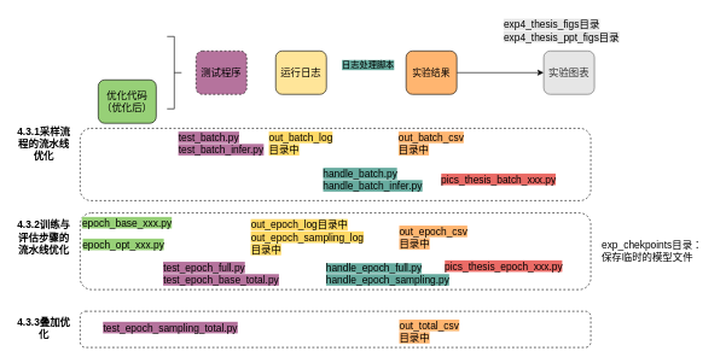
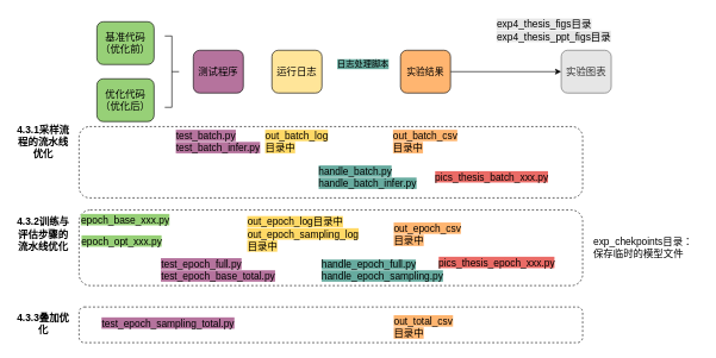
+ <mxCell id="5" value="&lt;font style=&quot;font-size: 14px&quot;&gt;基准代码&lt;br&gt;（优化前）&lt;/font&gt;" style="rounded=1;whiteSpace=wrap;html=1;fillColor=#97D077;" parent="1" vertex="1"><mxGeometry x="135" y="30" width="80" height="60" as="geometry" /></mxCell>
- <mxCell id="7" value="&lt;font style=&quot;font-size: 14px&quot;&gt;测试程序&lt;/font&gt;" style="rounded=1;whiteSpace=wrap;html=1;fillColor=#B5739D;dashed=1;" parent="1" vertex="1"><mxGeometry x="270" y="70" width="70" height="60" as="geometry" /></mxCell>
+ <mxCell id="7" value="&lt;font style=&quot;font-size: 14px&quot;&gt;测试程序&lt;/font&gt;" style="rounded=1;whiteSpace=wrap;html=1;fillColor=#B5739D;" parent="1" vertex="1"><mxGeometry x="270" y="70" width="70" height="60" as="geometry" /></mxCell>
- <mxCell id="11" value="&lt;font style=&quot;font-size: 14px&quot;&gt;实验图表&lt;/font&gt;" style="rounded=1;whiteSpace=wrap;html=1;strokeColor=#666666;fontColor=#333333;fillColor=#E6E6E6;" parent="1" vertex="1"><mxGeometry x="750" y="70" width="70" height="60" as="geometry" /></mxCell>
+ <mxCell id="11" value="&lt;font style=&quot;font-size: 14px&quot;&gt;实验图表&lt;/font&gt;" style="rounded=1;whiteSpace=wrap;html=1;strokeColor=#666666;fontColor=#333333;fillColor=#E6E6E6;" parent="1" vertex="1"><mxGeometry x="785" y="70" width="70" height="60" as="geometry" /></mxCell>
